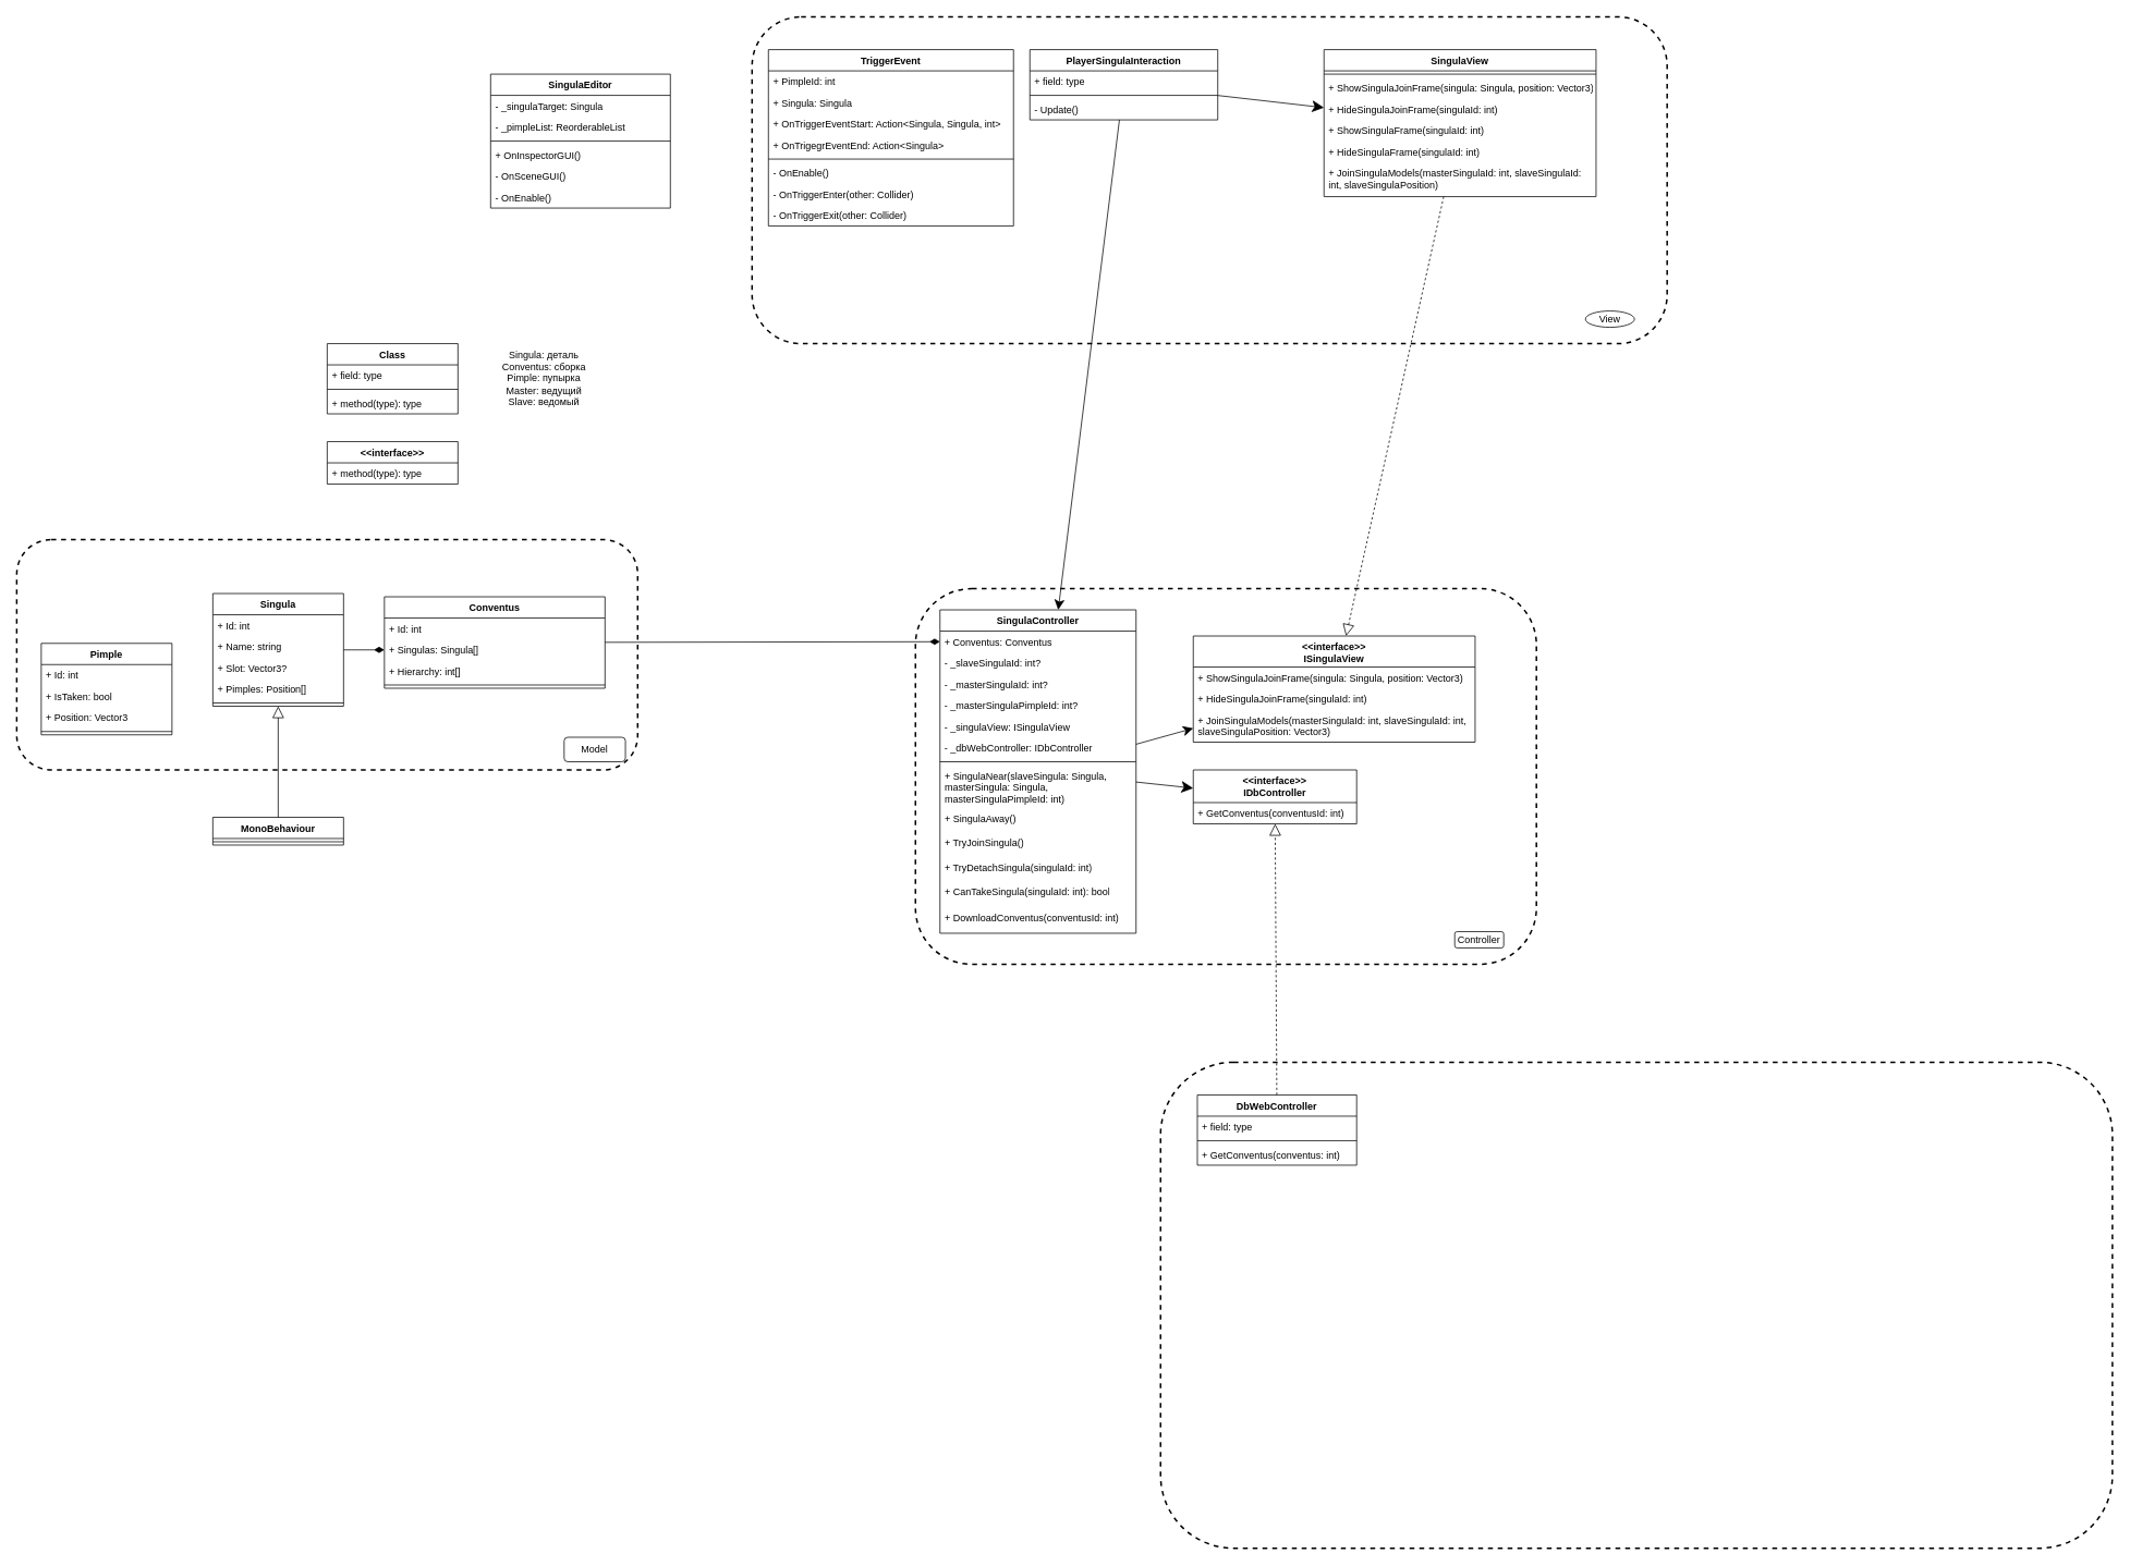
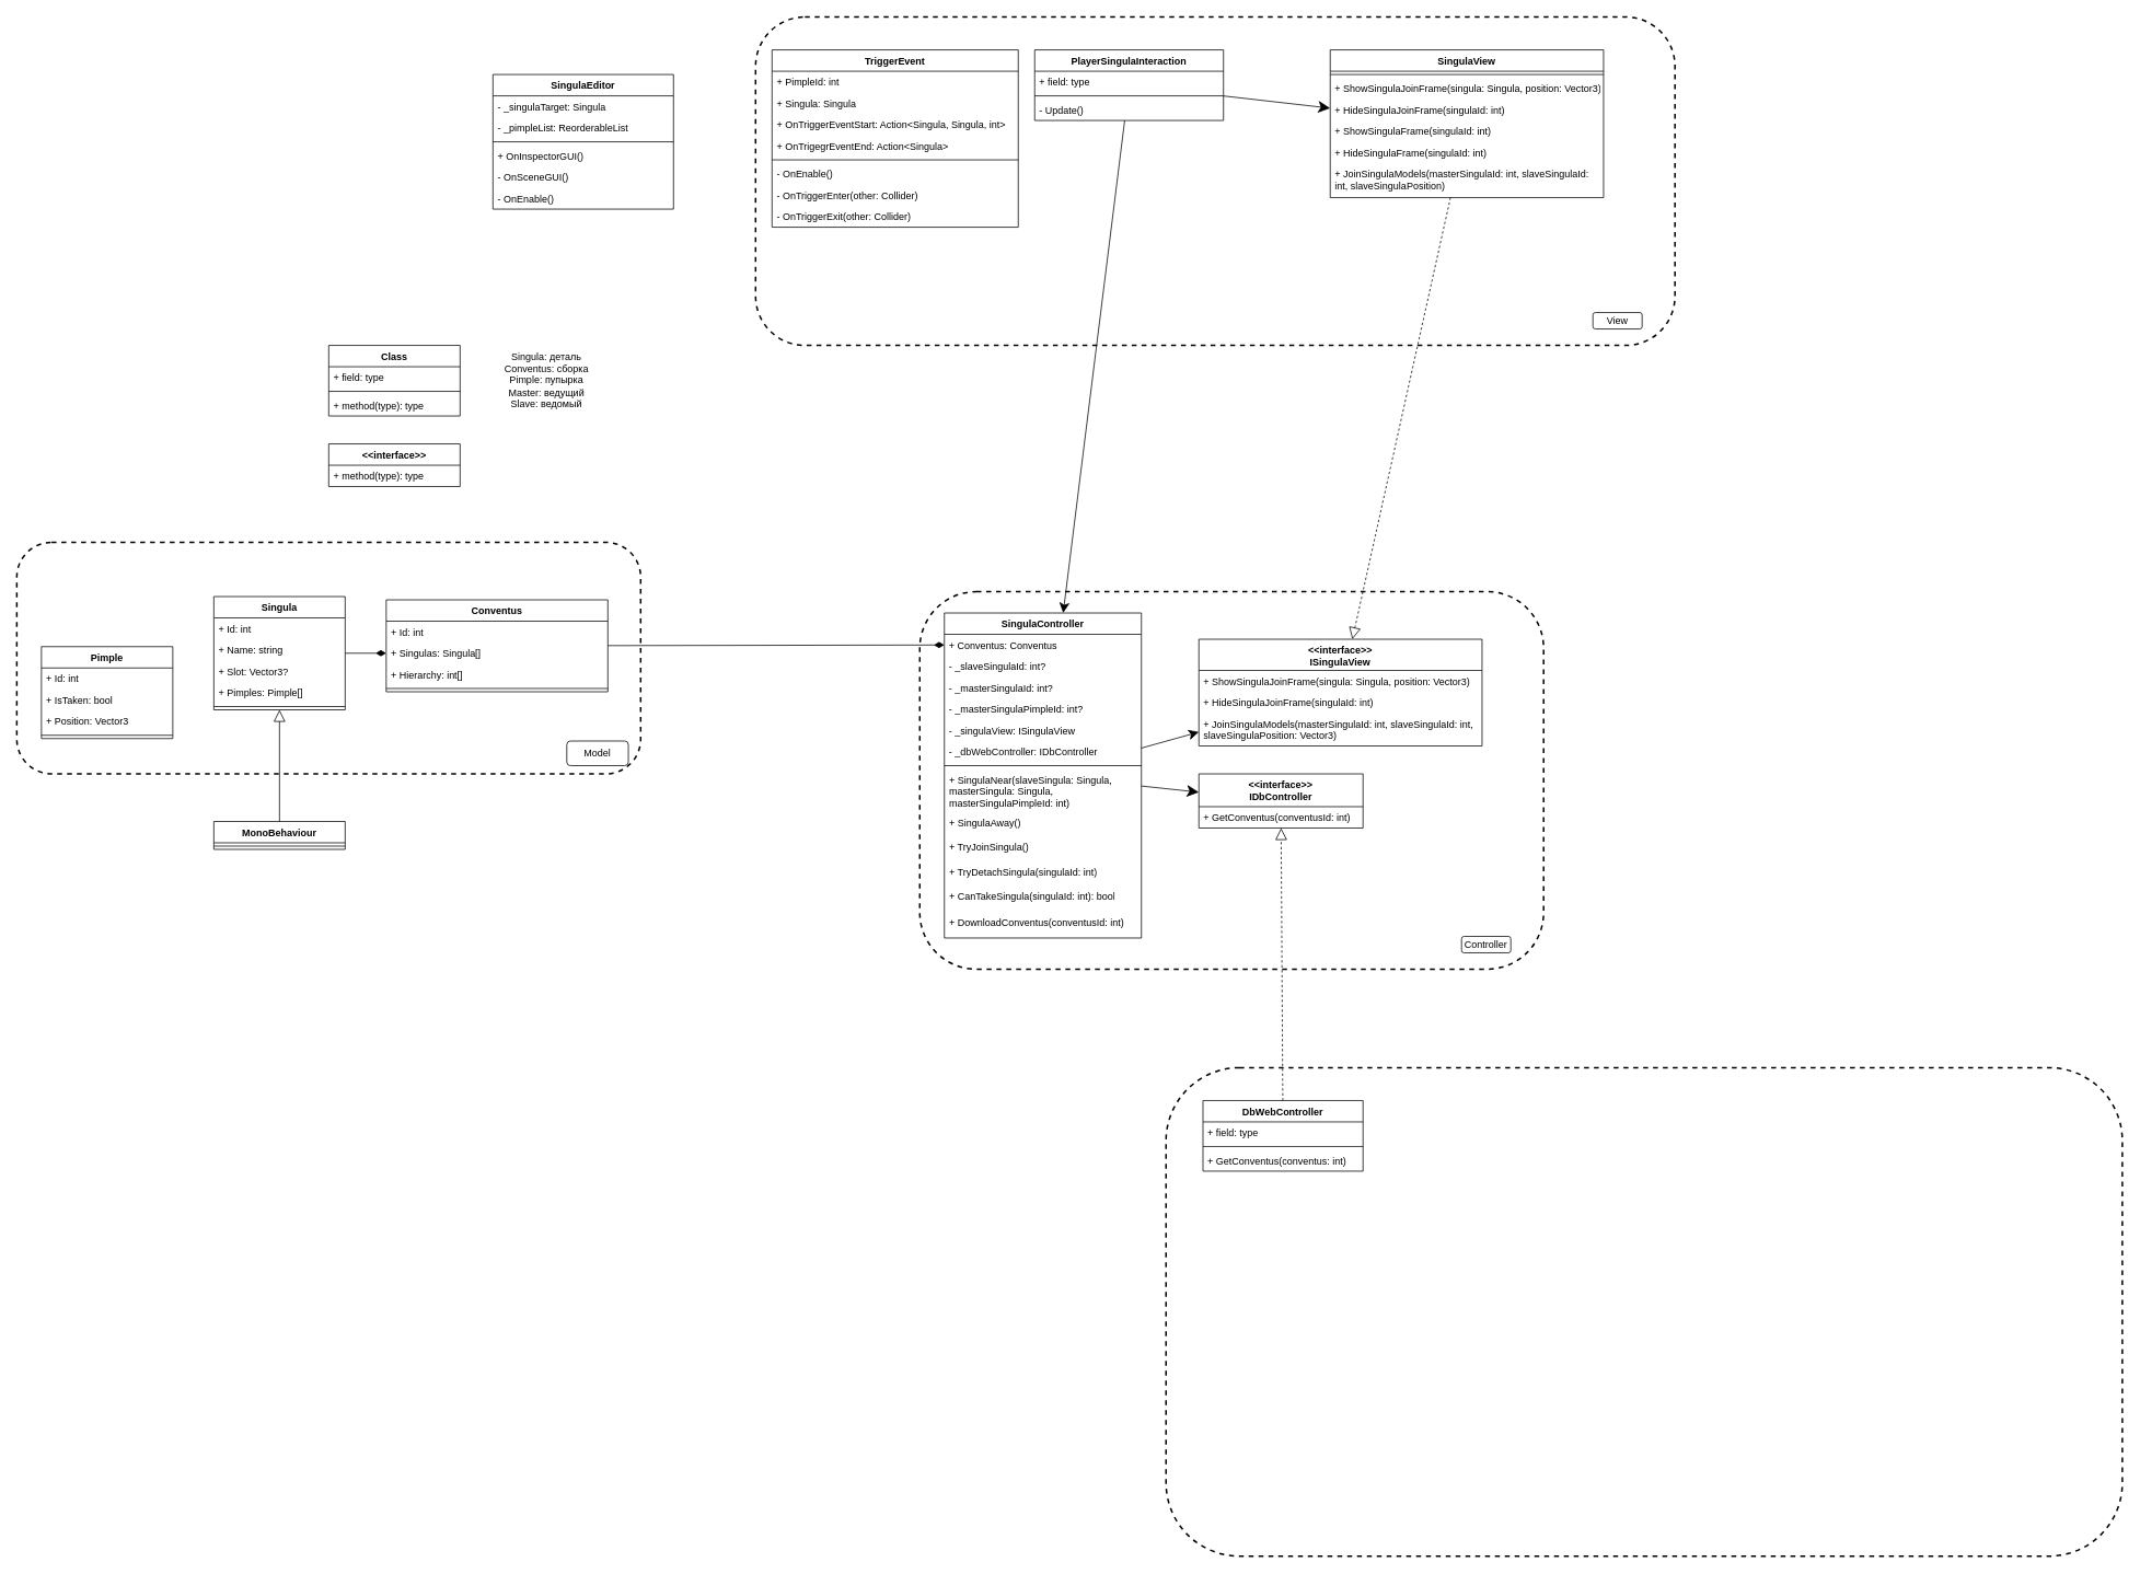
- <mxCell id="80" value="View" style="ellipse;whiteSpace=wrap;html=1;strokeWidth=1;fillColor=default;" parent="1" vertex="1"><mxGeometry x="1940" width="60" height="20" as="geometry" y="380" /></mxCell>
+ <mxCell id="80" value="View" style="rounded=1;whiteSpace=wrap;html=1;strokeWidth=1;fillColor=default;" parent="1" vertex="1"><mxGeometry x="1940" width="60" height="20" as="geometry" y="380" /></mxCell>
- <mxCell id="9" value="+ Pimples: Position[]" style="text;strokeColor=none;fillColor=none;align=left;verticalAlign=top;spacingLeft=4;spacingRight=4;overflow=hidden;rotatable=0;points=[[0,0.5],[1,0.5]];portConstraint=eastwest;" parent="5" vertex="1"><mxGeometry y="104" width="160" height="26" as="geometry" /></mxCell>
+ <mxCell id="9" value="+ Pimples: Pimple[]" style="text;strokeColor=none;fillColor=none;align=left;verticalAlign=top;spacingLeft=4;spacingRight=4;overflow=hidden;rotatable=0;points=[[0,0.5],[1,0.5]];portConstraint=eastwest;" parent="5" vertex="1"><mxGeometry y="104" width="160" height="26" as="geometry" /></mxCell>
